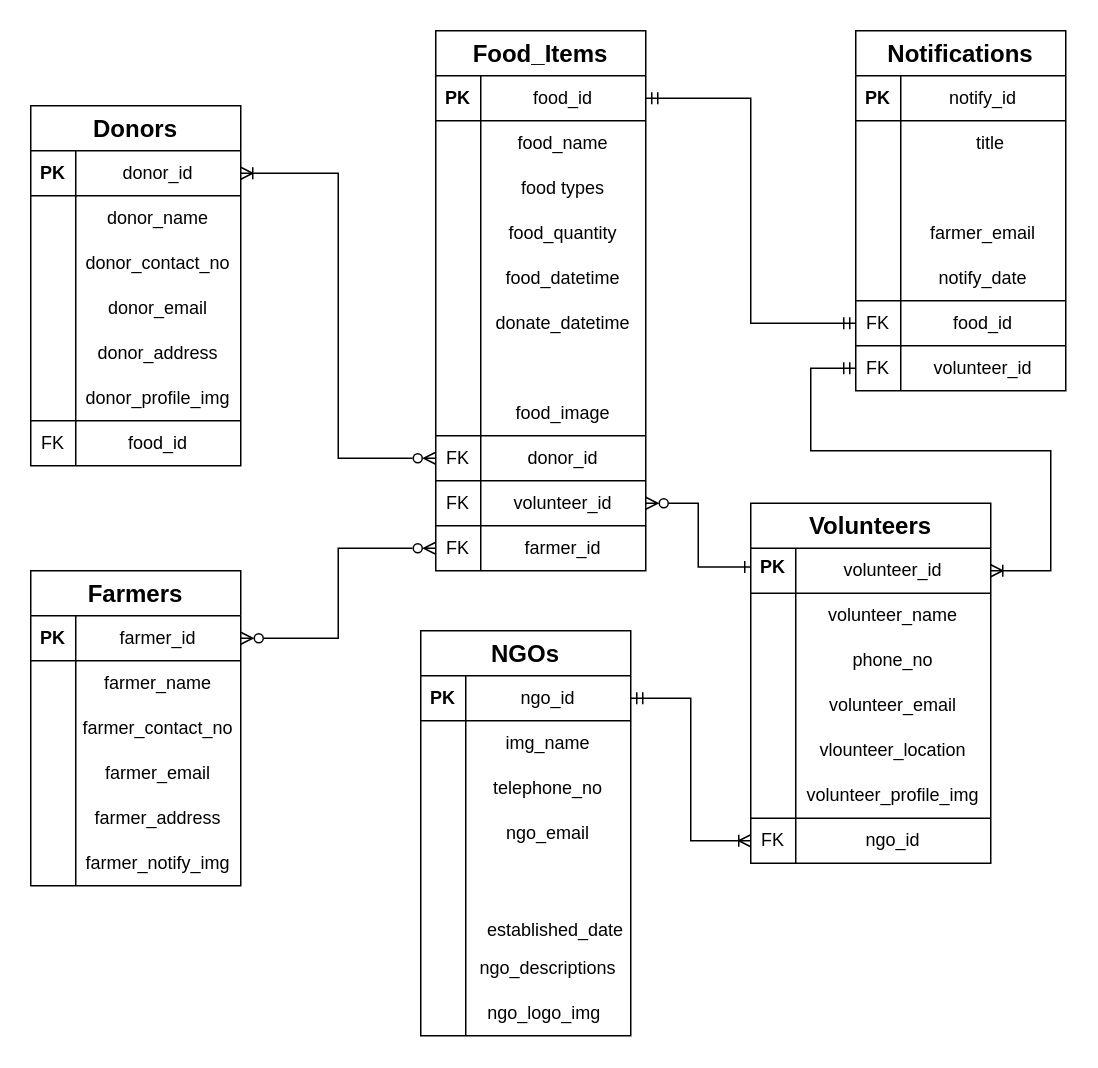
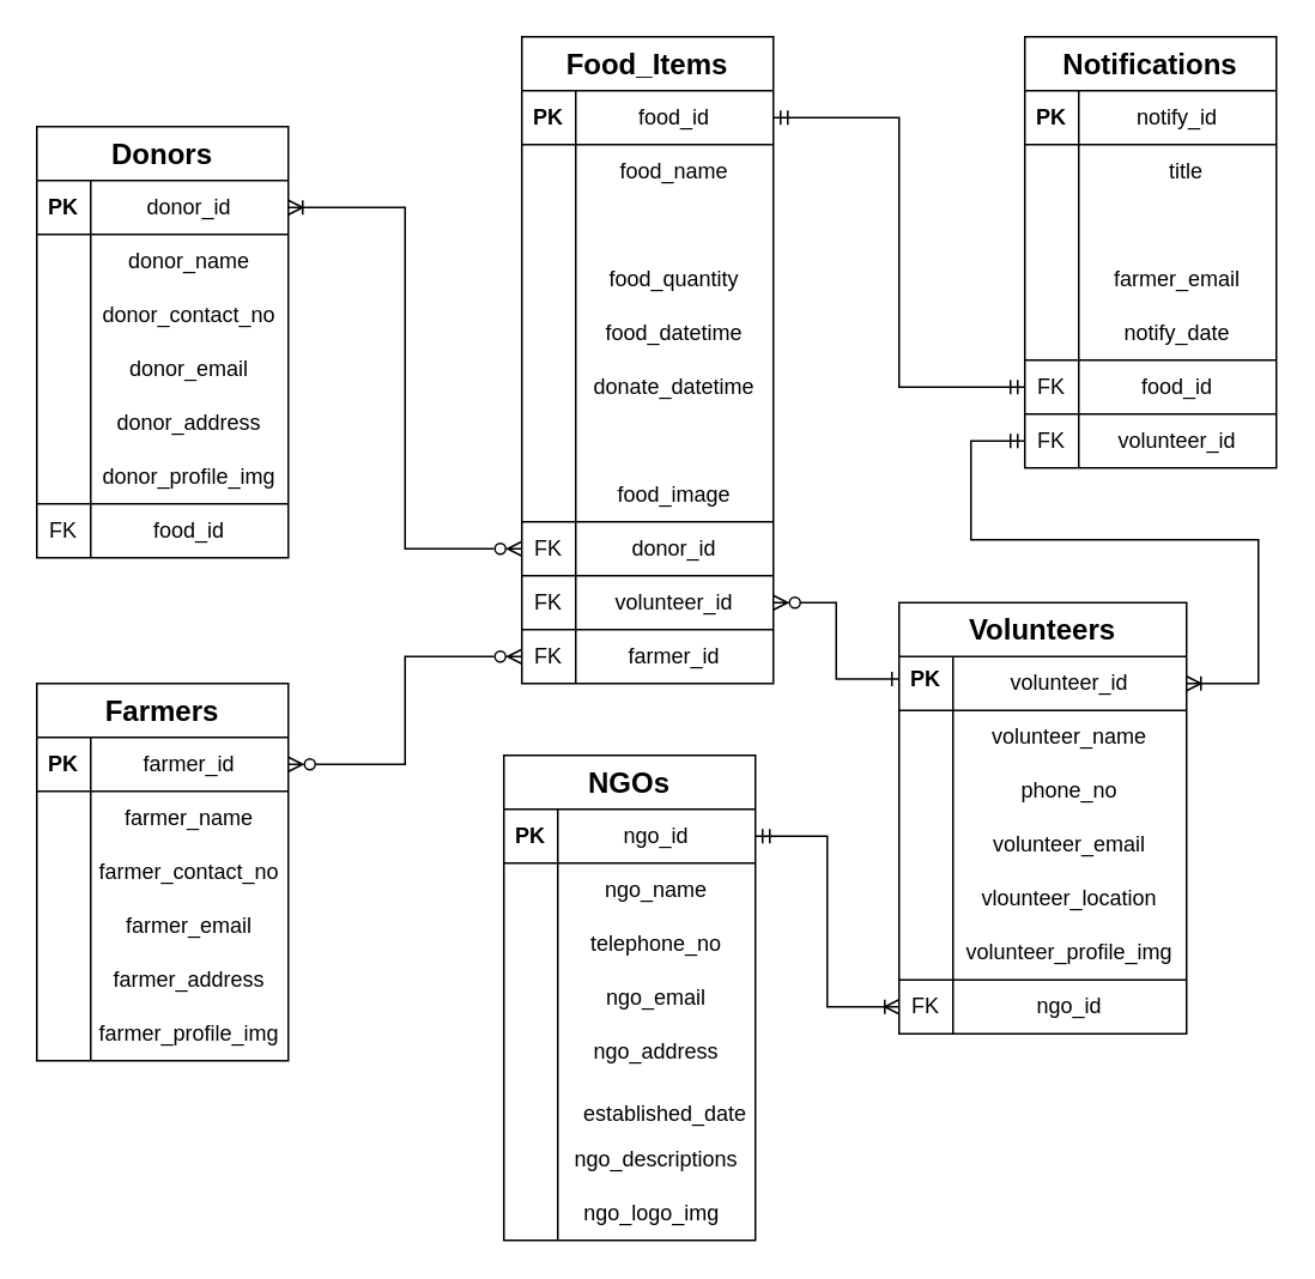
- <mxCell id="24" value="food types" style="text;html=1;strokeColor=none;fillColor=none;align=center;verticalAlign=middle;whiteSpace=wrap;rounded=0;" vertex="1" parent="1"><mxGeometry x="320" y="110" width="110" height="30" as="geometry" /></mxCell>
- <mxCell id="81" value="img_name" style="text;html=1;strokeColor=none;fillColor=none;align=center;verticalAlign=middle;whiteSpace=wrap;rounded=0;" vertex="1" parent="1"><mxGeometry x="310" y="480" width="110" height="30" as="geometry" /></mxCell>
+ <mxCell id="81" value="ngo_name" style="text;html=1;strokeColor=none;fillColor=none;align=center;verticalAlign=middle;whiteSpace=wrap;rounded=0;" vertex="1" parent="1"><mxGeometry x="310" y="480" width="110" height="30" as="geometry" /></mxCell>
- <mxCell id="42" value="farmer_notify_img" style="text;html=1;strokeColor=none;fillColor=none;align=center;verticalAlign=middle;whiteSpace=wrap;rounded=0;" vertex="1" parent="1"><mxGeometry x="50" y="560" width="110" height="30" as="geometry" /></mxCell>
+ <mxCell id="42" value="farmer_profile_img" style="text;html=1;strokeColor=none;fillColor=none;align=center;verticalAlign=middle;whiteSpace=wrap;rounded=0;" vertex="1" parent="1"><mxGeometry x="50" y="560" width="110" height="30" as="geometry" /></mxCell>
+ <mxCell id="83" value="ngo_address" style="text;html=1;strokeColor=none;fillColor=none;align=center;verticalAlign=middle;whiteSpace=wrap;rounded=0;" vertex="1" parent="1"><mxGeometry x="310" y="570" width="110" height="30" as="geometry" /></mxCell>
